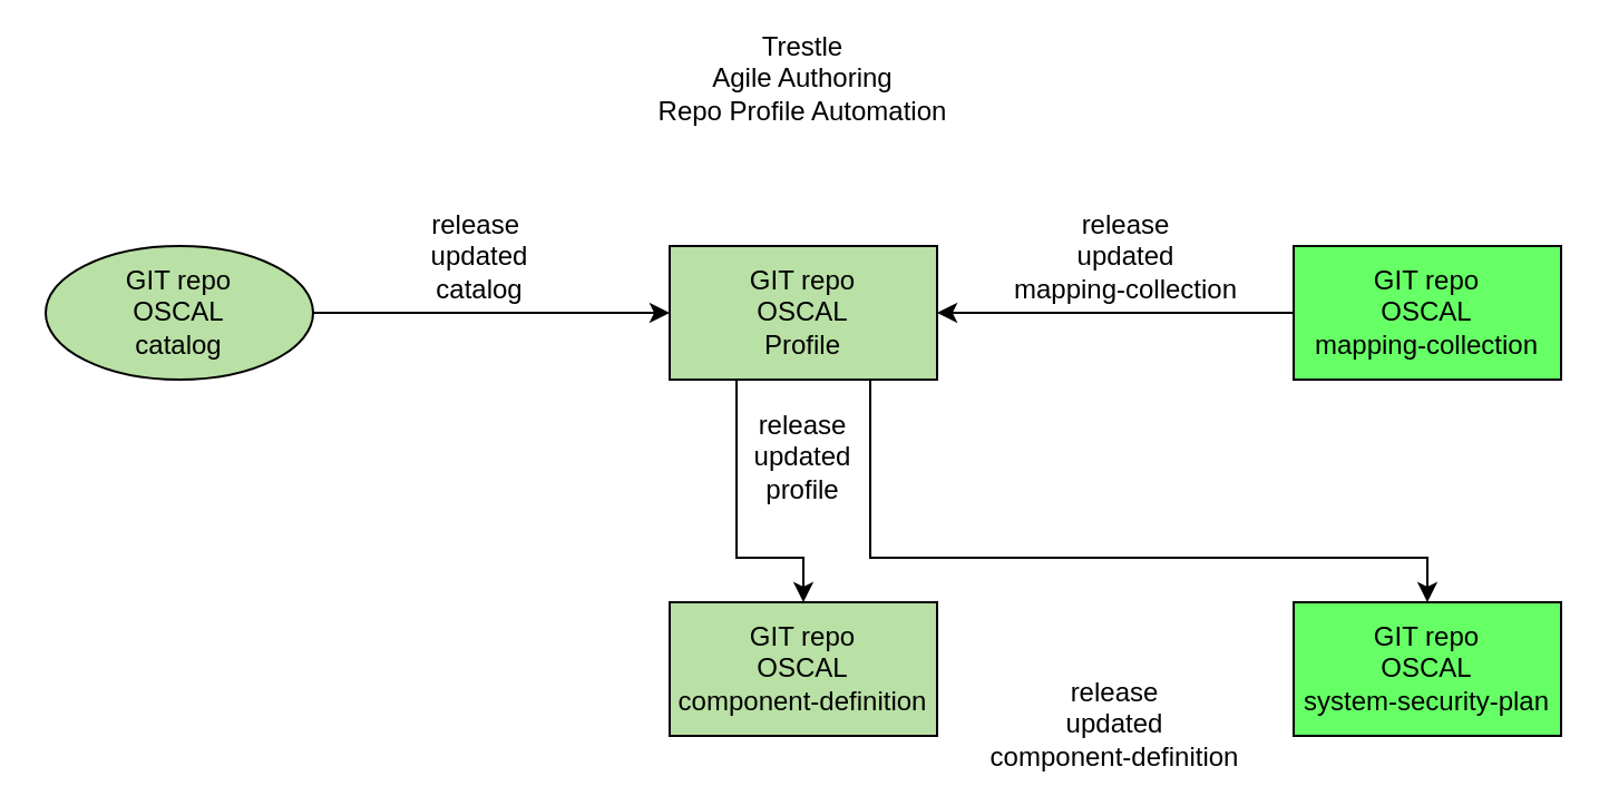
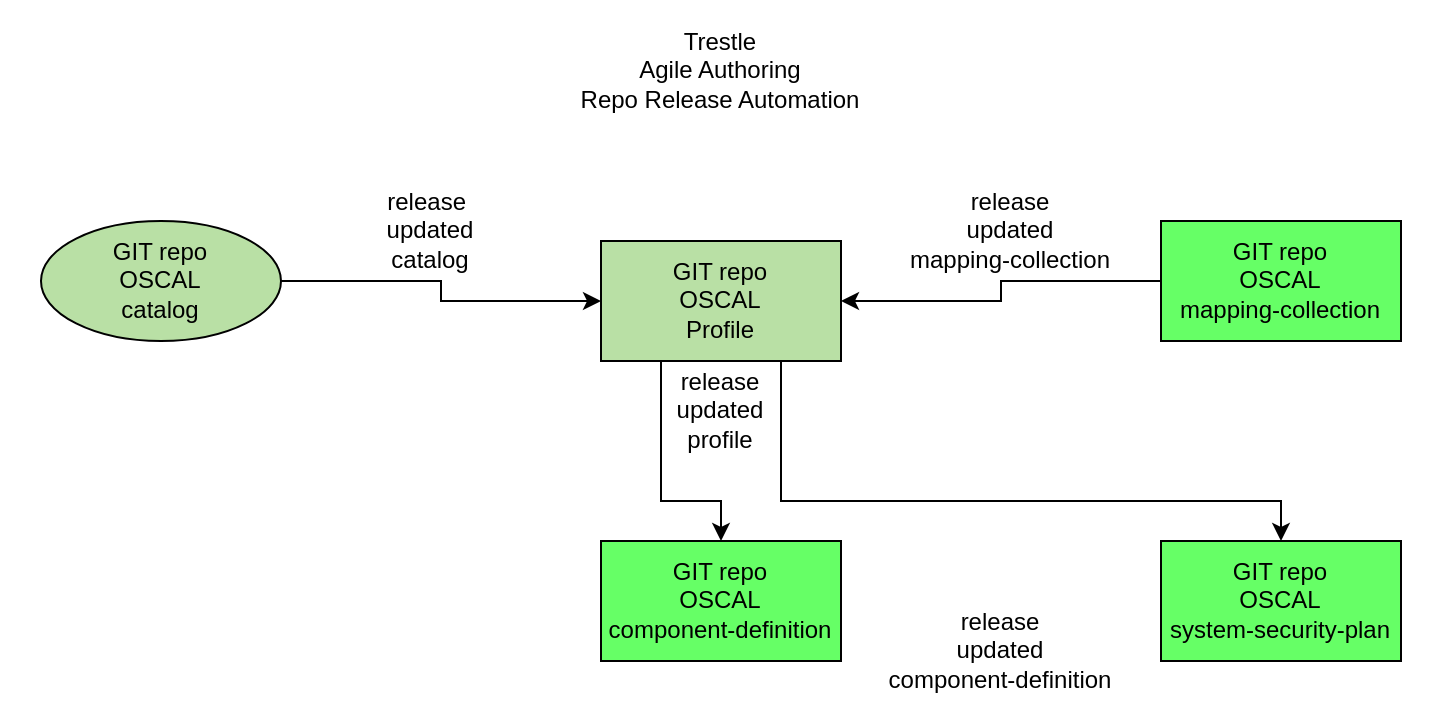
- <mxCell id="10" value="Trestle&lt;br&gt;Agile Authoring&lt;br&gt;Repo Profile Automation" style="text;html=1;strokeColor=none;fillColor=none;align=center;verticalAlign=middle;whiteSpace=wrap;rounded=0;" vertex="1" parent="1"><mxGeometry x="265" y="20" width="190" height="30" as="geometry" /></mxCell>
+ <mxCell id="10" value="Trestle&lt;br&gt;Agile Authoring&lt;br&gt;Repo Release Automation" style="text;html=1;strokeColor=none;fillColor=none;align=center;verticalAlign=middle;whiteSpace=wrap;rounded=0;" vertex="1" parent="1"><mxGeometry x="265" y="20" width="190" height="30" as="geometry" /></mxCell>
- <mxCell id="6" value="GIT repo&lt;br&gt;OSCAL&lt;br&gt;Profile" style="rounded=0;whiteSpace=wrap;html=1;fillColor=#B9E0A5;" vertex="1" parent="1"><mxGeometry x="300" y="110" width="120" height="60" as="geometry" /></mxCell>
+ <mxCell id="6" value="GIT repo&lt;br&gt;OSCAL&lt;br&gt;Profile" style="rounded=0;whiteSpace=wrap;html=1;fillColor=#B9E0A5;" vertex="1" parent="1"><mxGeometry x="300" y="120" width="120" height="60" as="geometry" /></mxCell>
- <mxCell id="7" value="GIT repo&lt;br&gt;OSCAL&lt;br&gt;component-definition" style="rounded=0;whiteSpace=wrap;html=1;fillColor=#B9E0A5;" vertex="1" parent="1"><mxGeometry x="300" y="270" width="120" height="60" as="geometry" /></mxCell>
+ <mxCell id="7" value="GIT repo&lt;br&gt;OSCAL&lt;br&gt;component-definition" style="rounded=0;whiteSpace=wrap;html=1;fillColor=#66ff66;" vertex="1" parent="1"><mxGeometry x="300" y="270" width="120" height="60" as="geometry" /></mxCell>
